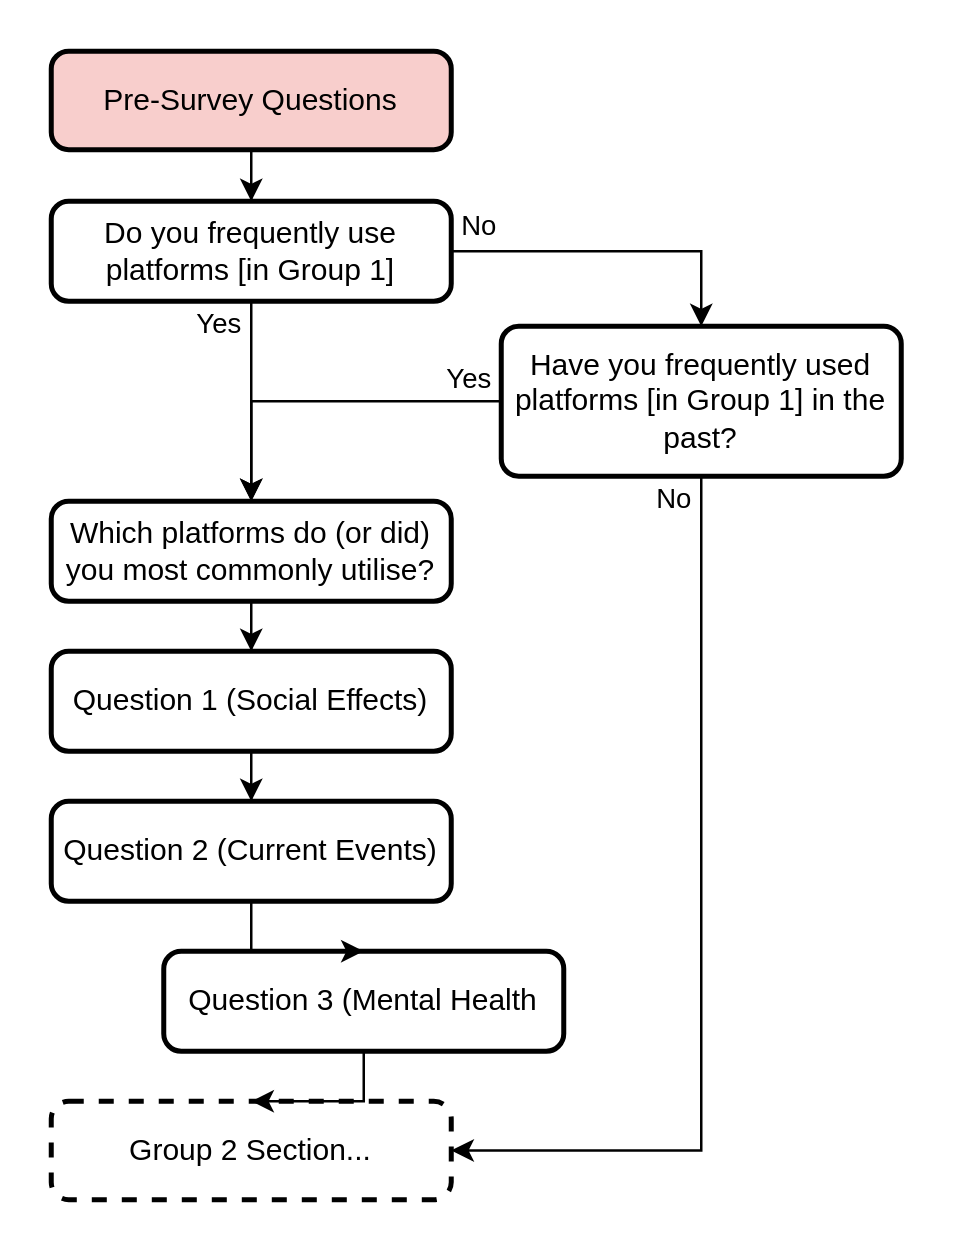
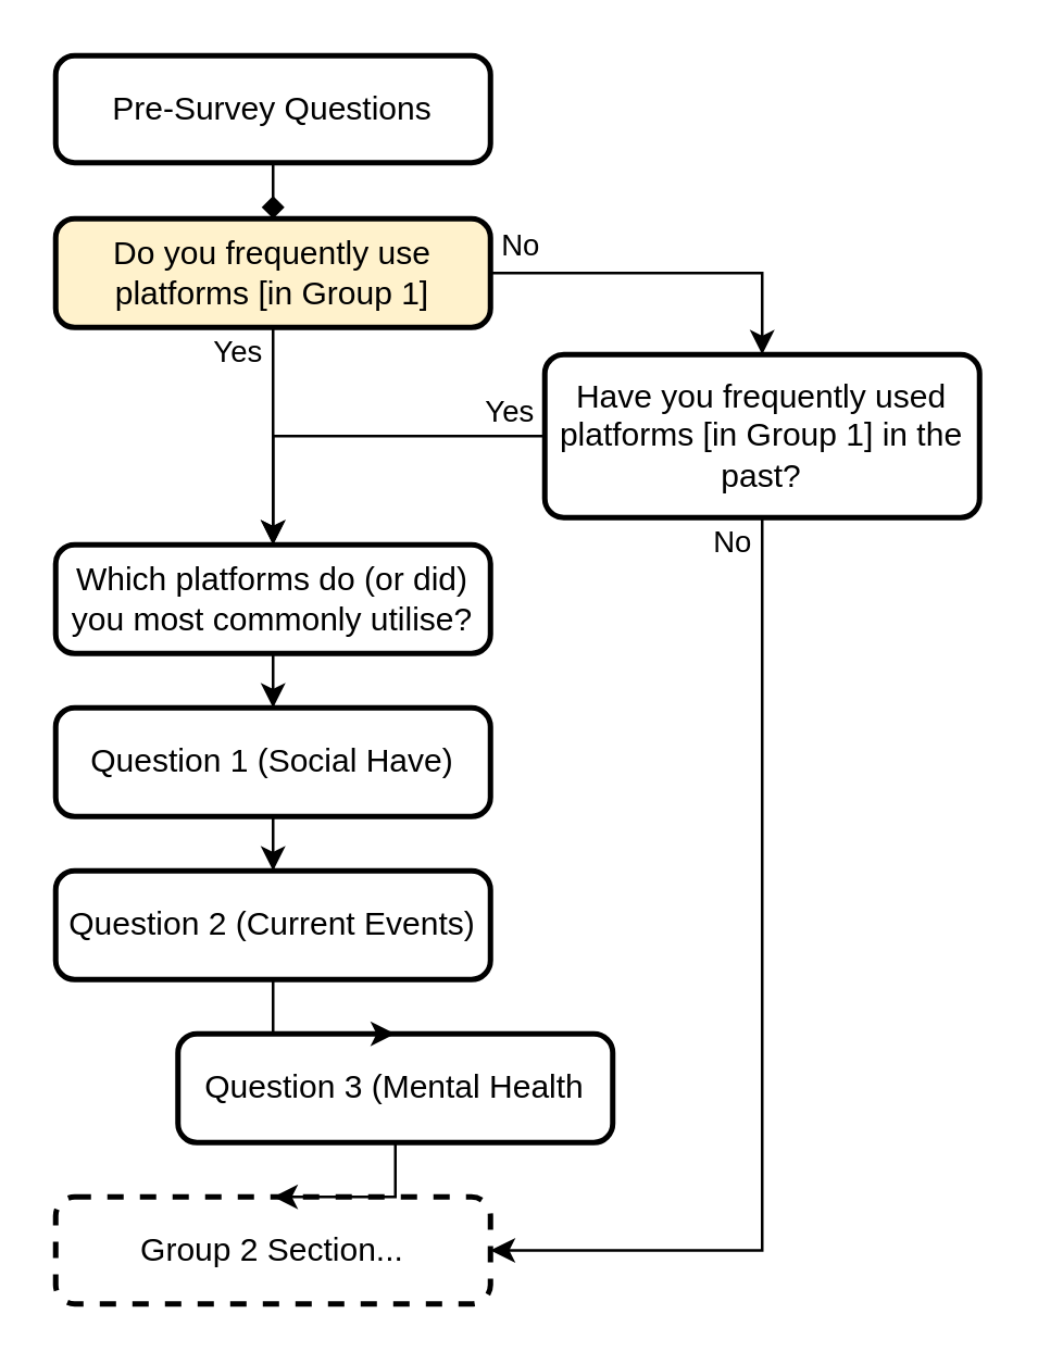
- <mxCell id="3" value="Pre-Survey Questions" style="rounded=1;whiteSpace=wrap;html=1;absoluteArcSize=1;arcSize=14;strokeWidth=2;verticalAlign=middle;fillColor=#f8cecc;" vertex="1" parent="2"><mxGeometry width="160" height="39.37" as="geometry" /></mxCell>
+ <mxCell id="3" value="Pre-Survey Questions" style="rounded=1;whiteSpace=wrap;html=1;absoluteArcSize=1;arcSize=14;strokeWidth=2;verticalAlign=middle;" vertex="1" parent="2"><mxGeometry width="160" height="39.37" as="geometry" /></mxCell>
- <mxCell id="6" style="edgeStyle=orthogonalEdgeStyle;rounded=0;orthogonalLoop=1;jettySize=auto;html=1;entryX=0.5;entryY=0;entryDx=0;entryDy=0;verticalAlign=middle;" edge="1" parent="2" source="3" target="5"><mxGeometry relative="1" as="geometry" /></mxCell>
+ <mxCell id="6" style="edgeStyle=orthogonalEdgeStyle;rounded=0;orthogonalLoop=1;jettySize=auto;html=1;entryX=0.5;entryY=0;entryDx=0;entryDy=0;verticalAlign=middle;endArrow=diamond;" edge="1" parent="2" source="3" target="5"><mxGeometry relative="1" as="geometry" /></mxCell>
- <mxCell id="5" value="Do you frequently use platforms [in Group 1]" style="rounded=1;whiteSpace=wrap;html=1;absoluteArcSize=1;arcSize=14;strokeWidth=2;verticalAlign=middle;" vertex="1" parent="2"><mxGeometry y="60" width="160" height="40" as="geometry" /></mxCell>
+ <mxCell id="5" value="Do you frequently use platforms [in Group 1]" style="rounded=1;whiteSpace=wrap;html=1;absoluteArcSize=1;arcSize=14;strokeWidth=2;verticalAlign=middle;fillColor=#fff2cc;" vertex="1" parent="2"><mxGeometry y="60" width="160" height="40" as="geometry" /></mxCell>
- <mxCell id="14" value="Question 1 (Social Effects)" style="rounded=1;whiteSpace=wrap;html=1;absoluteArcSize=1;arcSize=14;strokeWidth=2;verticalAlign=middle;" vertex="1" parent="2"><mxGeometry y="240" width="160" height="40" as="geometry" /></mxCell>
+ <mxCell id="14" value="Question 1 (Social Have)" style="rounded=1;whiteSpace=wrap;html=1;absoluteArcSize=1;arcSize=14;strokeWidth=2;verticalAlign=middle;" vertex="1" parent="2"><mxGeometry y="240" width="160" height="40" as="geometry" /></mxCell>
